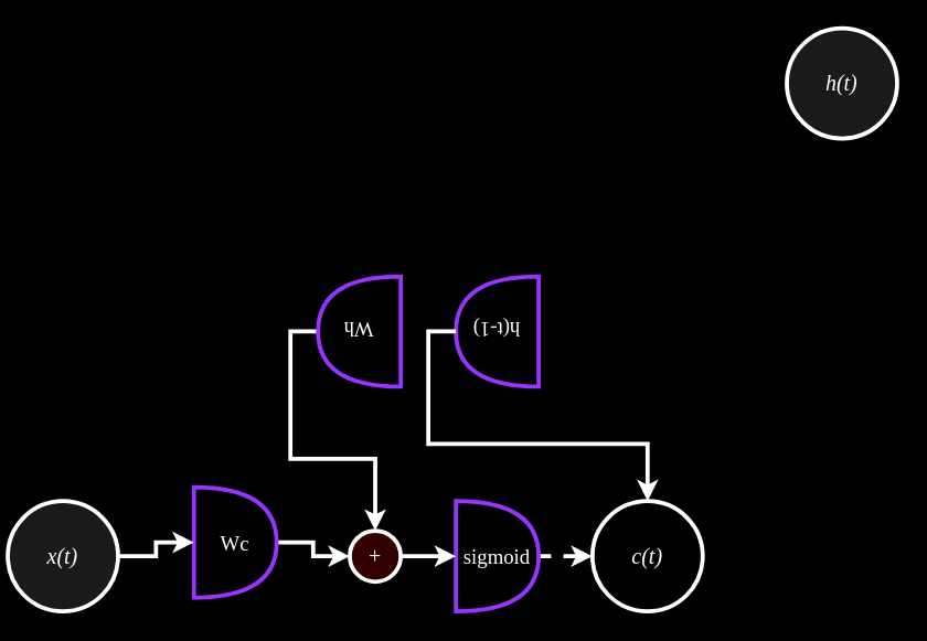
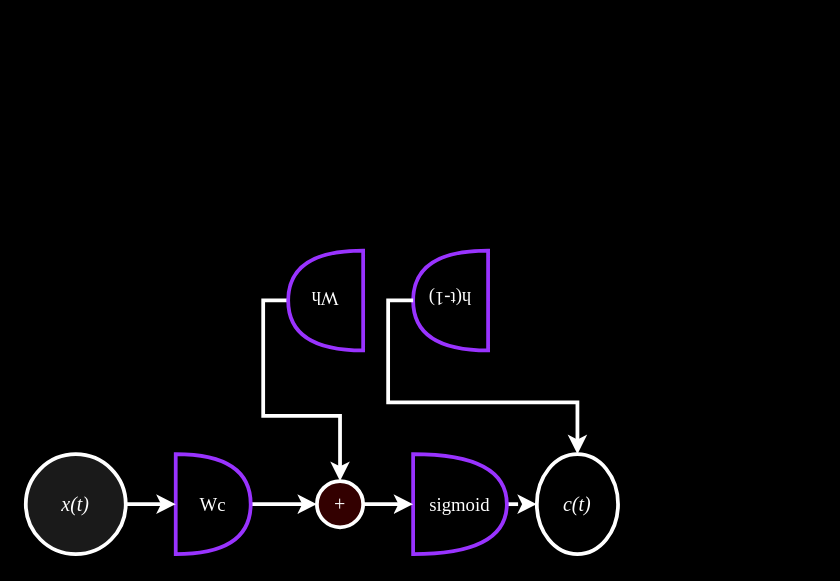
- <mxCell id="16" value="&lt;font face=&quot;Garamond&quot; style=&quot;font-size: 16px;&quot; color=&quot;#ffffff&quot;&gt;&lt;i&gt;h(t)&lt;/i&gt;&lt;/font&gt;" style="ellipse;whiteSpace=wrap;html=1;aspect=fixed;fillColor=#1A1A1A;strokeWidth=3;strokeColor=#FFFFFF;" vertex="1" parent="1"><mxGeometry x="570" y="20" width="80" height="80" as="geometry" /></mxCell>
- <mxCell id="9" value="&lt;font style=&quot;font-size: 15px;&quot; face=&quot;Garamond&quot; color=&quot;#ffffff&quot;&gt;Wc&lt;/font&gt;" style="shape=or;whiteSpace=wrap;html=1;fillColor=#000000;strokeColor=#9933FF;strokeWidth=3;" vertex="1" parent="1"><mxGeometry x="140" y="353" width="60" height="80" as="geometry" /></mxCell>
+ <mxCell id="9" value="&lt;font style=&quot;font-size: 15px;&quot; face=&quot;Garamond&quot; color=&quot;#ffffff&quot;&gt;Wc&lt;/font&gt;" style="shape=or;whiteSpace=wrap;html=1;fillColor=#000000;strokeColor=#9933FF;strokeWidth=3;" vertex="1" parent="1"><mxGeometry x="140" y="363" width="60" height="80" as="geometry" /></mxCell>
- <mxCell id="2" value="&lt;font face=&quot;Garamond&quot; style=&quot;font-size: 16px;&quot; color=&quot;#ffffff&quot;&gt;&lt;i&gt;x(t)&lt;/i&gt;&lt;/font&gt;" style="ellipse;whiteSpace=wrap;html=1;aspect=fixed;fillColor=#1A1A1A;strokeWidth=3;strokeColor=#FFFFFF;" vertex="1" parent="1"><mxGeometry x="5" y="363" width="80" height="80" as="geometry" /></mxCell>
+ <mxCell id="2" value="&lt;font face=&quot;Garamond&quot; style=&quot;font-size: 16px;&quot; color=&quot;#ffffff&quot;&gt;&lt;i&gt;x(t)&lt;/i&gt;&lt;/font&gt;" style="ellipse;whiteSpace=wrap;html=1;aspect=fixed;fillColor=#1A1A1A;strokeWidth=3;strokeColor=#FFFFFF;" vertex="1" parent="1"><mxGeometry x="20" y="363" width="80" height="80" as="geometry" /></mxCell>
- <mxCell id="4" value="&lt;font style=&quot;font-size: 15px;&quot; face=&quot;Garamond&quot; color=&quot;#ffffff&quot;&gt;sigmoid&lt;/font&gt;" style="shape=or;whiteSpace=wrap;html=1;fillColor=#000000;strokeColor=#9933FF;strokeWidth=3;" vertex="1" parent="1"><mxGeometry x="330" y="363" width="60" height="80" as="geometry" /></mxCell>
+ <mxCell id="4" value="&lt;font style=&quot;font-size: 15px;&quot; face=&quot;Garamond&quot; color=&quot;#ffffff&quot;&gt;sigmoid&lt;/font&gt;" style="shape=or;whiteSpace=wrap;html=1;fillColor=#000000;strokeColor=#9933FF;strokeWidth=3;" vertex="1" parent="1"><mxGeometry x="330" y="363" width="75" height="80" as="geometry" /></mxCell>
- <mxCell id="5" value="&lt;font face=&quot;Garamond&quot; style=&quot;font-size: 16px;&quot; color=&quot;#ffffff&quot;&gt;&lt;i&gt;c(t)&lt;/i&gt;&lt;/font&gt;" style="ellipse;whiteSpace=wrap;html=1;aspect=fixed;fillColor=#000000;strokeWidth=3;strokeColor=#FFFFFF;" vertex="1" parent="1"><mxGeometry x="429" y="363" width="80" height="80" as="geometry" /></mxCell>
+ <mxCell id="5" value="&lt;font face=&quot;Garamond&quot; style=&quot;font-size: 16px;&quot; color=&quot;#ffffff&quot;&gt;&lt;i&gt;c(t)&lt;/i&gt;&lt;/font&gt;" style="ellipse;whiteSpace=wrap;html=1;aspect=fixed;fillColor=#000000;strokeWidth=3;strokeColor=#FFFFFF;" vertex="1" parent="1"><mxGeometry x="429" y="363" width="65" height="80" as="geometry" /></mxCell>
